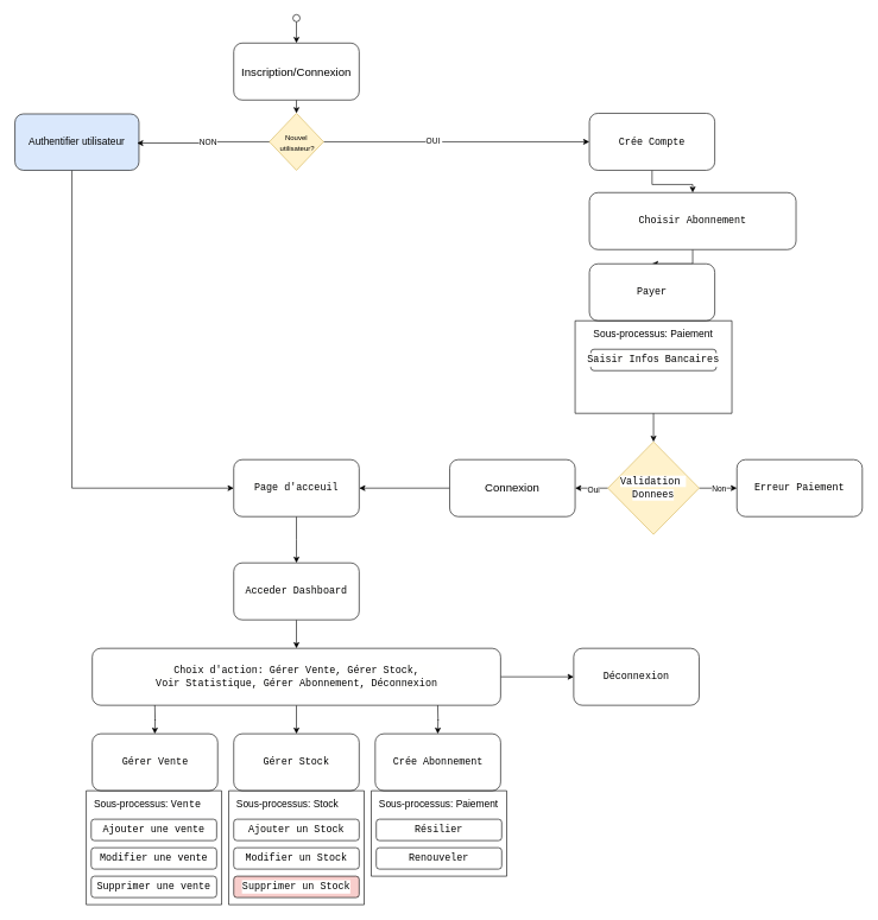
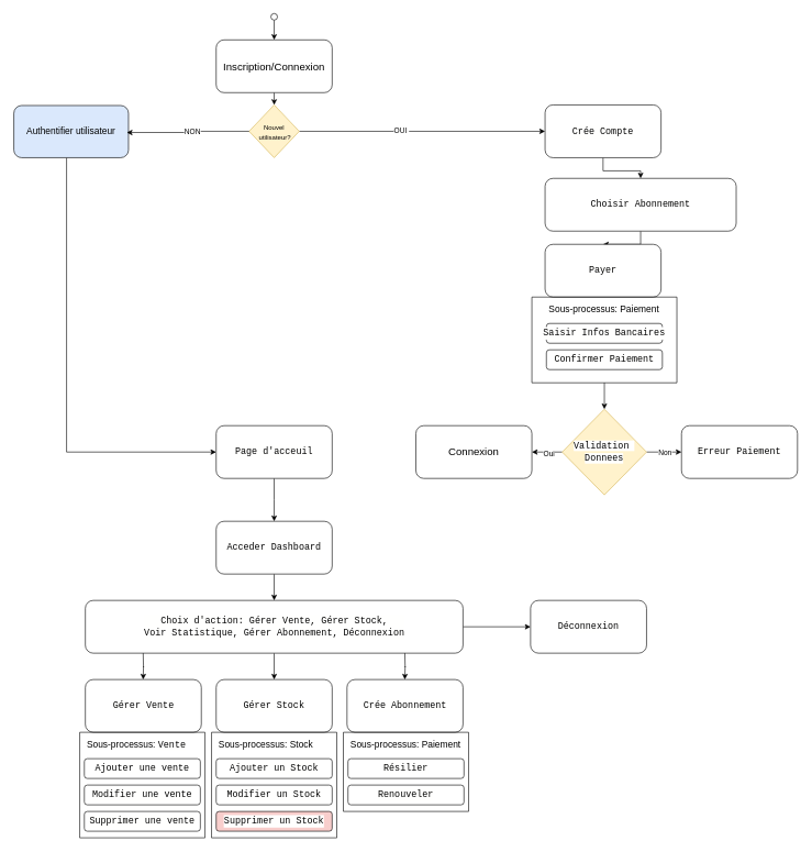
+ <mxCell id="24" value="&lt;div style=&quot;background-color: rgb(255, 255, 254); line-height: 19px;&quot;&gt;&lt;div style=&quot;font-family: Consolas, &amp;quot;Courier New&amp;quot;, monospace; font-size: 14px; line-height: 19px; white-space: pre;&quot;&gt;&lt;span&gt;&lt;font style=&quot;color: rgb(0, 0, 0);&quot;&gt;Confirmer Paiement&lt;/font&gt;&lt;/span&gt;&lt;/div&gt;&lt;/div&gt;" style="rounded=1;whiteSpace=wrap;html=1;" parent="21" vertex="1"><mxGeometry x="22" y="80" width="176" height="30" as="geometry" /></mxCell>
- <mxCell id="31" style="edgeStyle=orthogonalEdgeStyle;rounded=0;orthogonalLoop=1;jettySize=auto;html=1;entryX=1;entryY=0.5;entryDx=0;entryDy=0;" parent="1" source="32" target="18" edge="1"><mxGeometry relative="1" as="geometry" /></mxCell>
